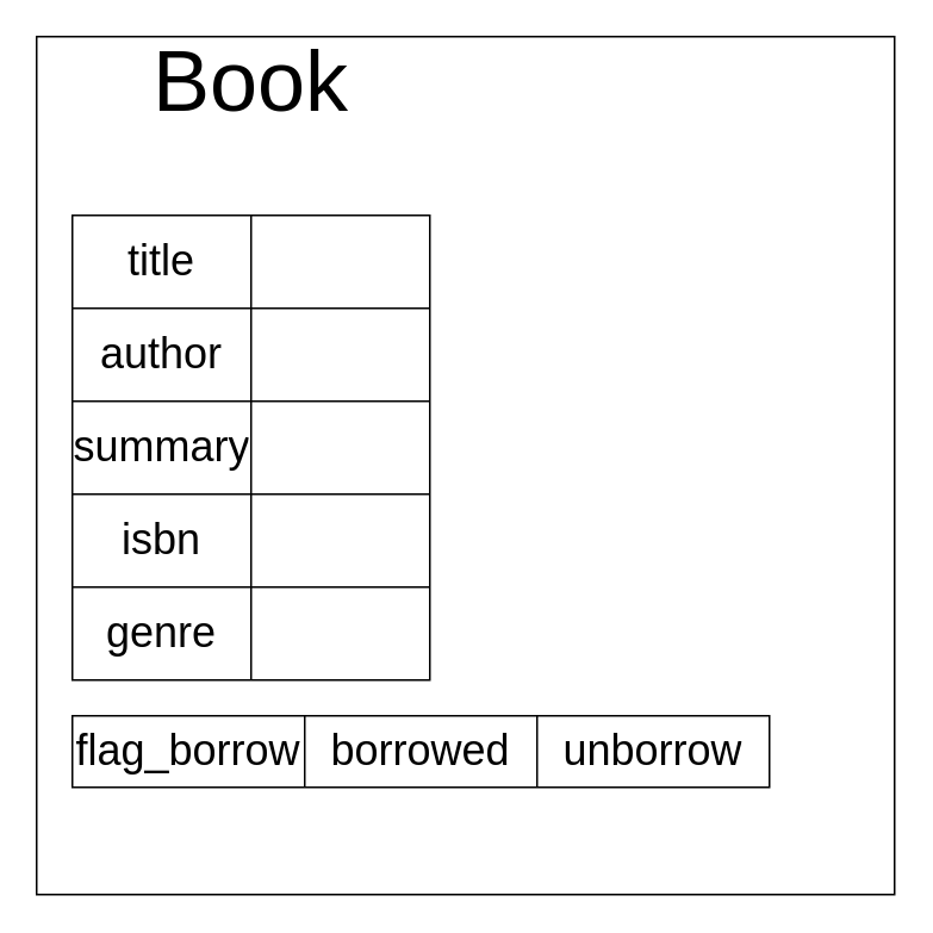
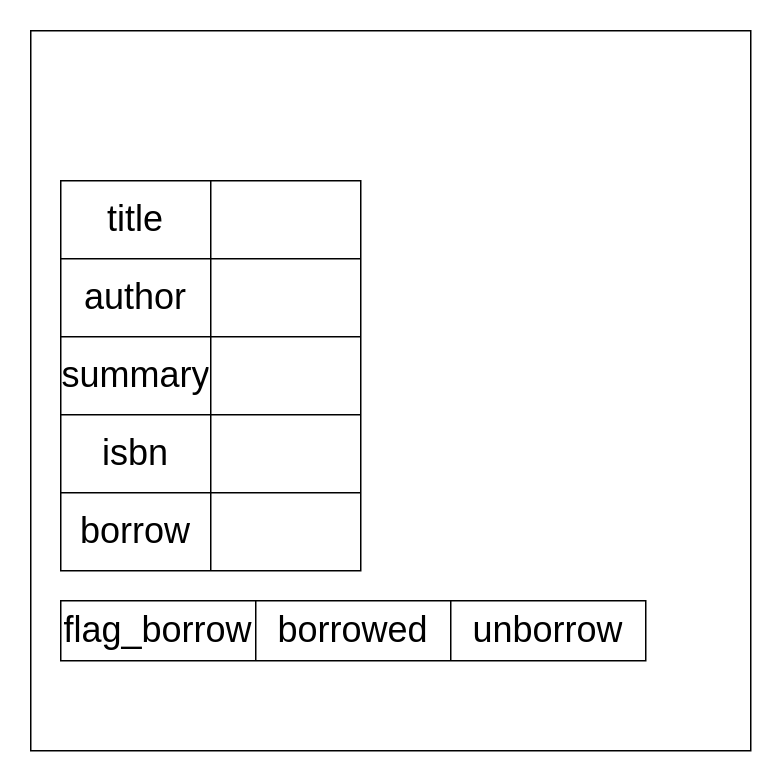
- <mxCell id="19" value="&lt;font style=&quot;font-size: 48px&quot;&gt;Book&lt;/font&gt;" style="text;html=1;strokeColor=none;fillColor=none;align=center;verticalAlign=middle;whiteSpace=wrap;rounded=0;" vertex="1" parent="1"><mxGeometry x="20" y="30" width="240" height="30" as="geometry" /></mxCell>
- <mxCell id="17" value="&lt;font style=&quot;font-size: 24px&quot;&gt;genre&lt;/font&gt;" style="shape=partialRectangle;html=1;whiteSpace=wrap;connectable=0;overflow=hidden;fillColor=none;top=0;left=0;bottom=0;right=0;pointerEvents=1;" vertex="1" parent="16"><mxGeometry width="100" height="52" as="geometry"><mxRectangle width="100" height="52" as="alternateBounds" /></mxGeometry></mxCell>
+ <mxCell id="17" value="&lt;font style=&quot;font-size: 24px&quot;&gt;borrow&lt;/font&gt;" style="shape=partialRectangle;html=1;whiteSpace=wrap;connectable=0;overflow=hidden;fillColor=none;top=0;left=0;bottom=0;right=0;pointerEvents=1;" vertex="1" parent="16"><mxGeometry width="100" height="52" as="geometry"><mxRectangle width="100" height="52" as="alternateBounds" /></mxGeometry></mxCell>
